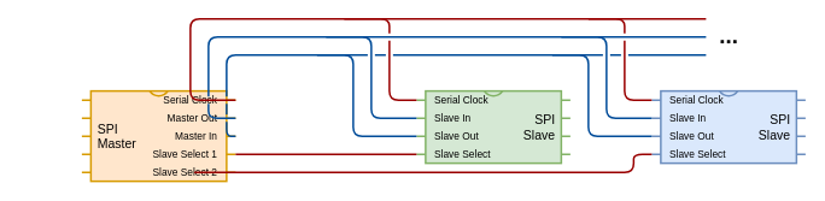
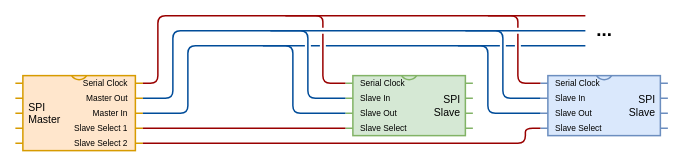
- <mxCell id="2" value="&lt;div style=&quot;font-size: 14px&quot;&gt;&amp;nbsp;&amp;nbsp;&amp;nbsp; SPI&lt;br&gt;&lt;/div&gt;&lt;div style=&quot;font-size: 14px&quot;&gt;&amp;nbsp;&amp;nbsp;&amp;nbsp; Master&lt;/div&gt;" style="shadow=0;dashed=0;align=left;fillColor=#ffe6cc;html=1;strokeWidth=2;shape=mxgraph.electrical.logic_gates.dual_inline_ic;labelNames=,,,,,Slave Select 2,Slave Select 1,Master In,Master Out,Serial Clock;labelCount=10;pinLabelType=cust;direction=east;strokeColor=#d79b00;fontSize=14;" parent="1" vertex="1"><mxGeometry x="90" y="100" width="170" height="100" as="geometry" /></mxCell>
+ <mxCell id="2" value="&lt;div style=&quot;font-size: 14px&quot;&gt;&amp;nbsp;&amp;nbsp;&amp;nbsp; SPI&lt;br&gt;&lt;/div&gt;&lt;div style=&quot;font-size: 14px&quot;&gt;&amp;nbsp;&amp;nbsp;&amp;nbsp; Master&lt;/div&gt;" style="shadow=0;dashed=0;align=left;fillColor=#ffe6cc;html=1;strokeWidth=2;shape=mxgraph.electrical.logic_gates.dual_inline_ic;labelNames=,,,,,Slave Select 2,Slave Select 1,Master In,Master Out,Serial Clock;labelCount=10;pinLabelType=cust;direction=east;strokeColor=#d79b00;fontSize=14;" parent="1" vertex="1"><mxGeometry x="20" y="100" width="170" height="100" as="geometry" /></mxCell>
